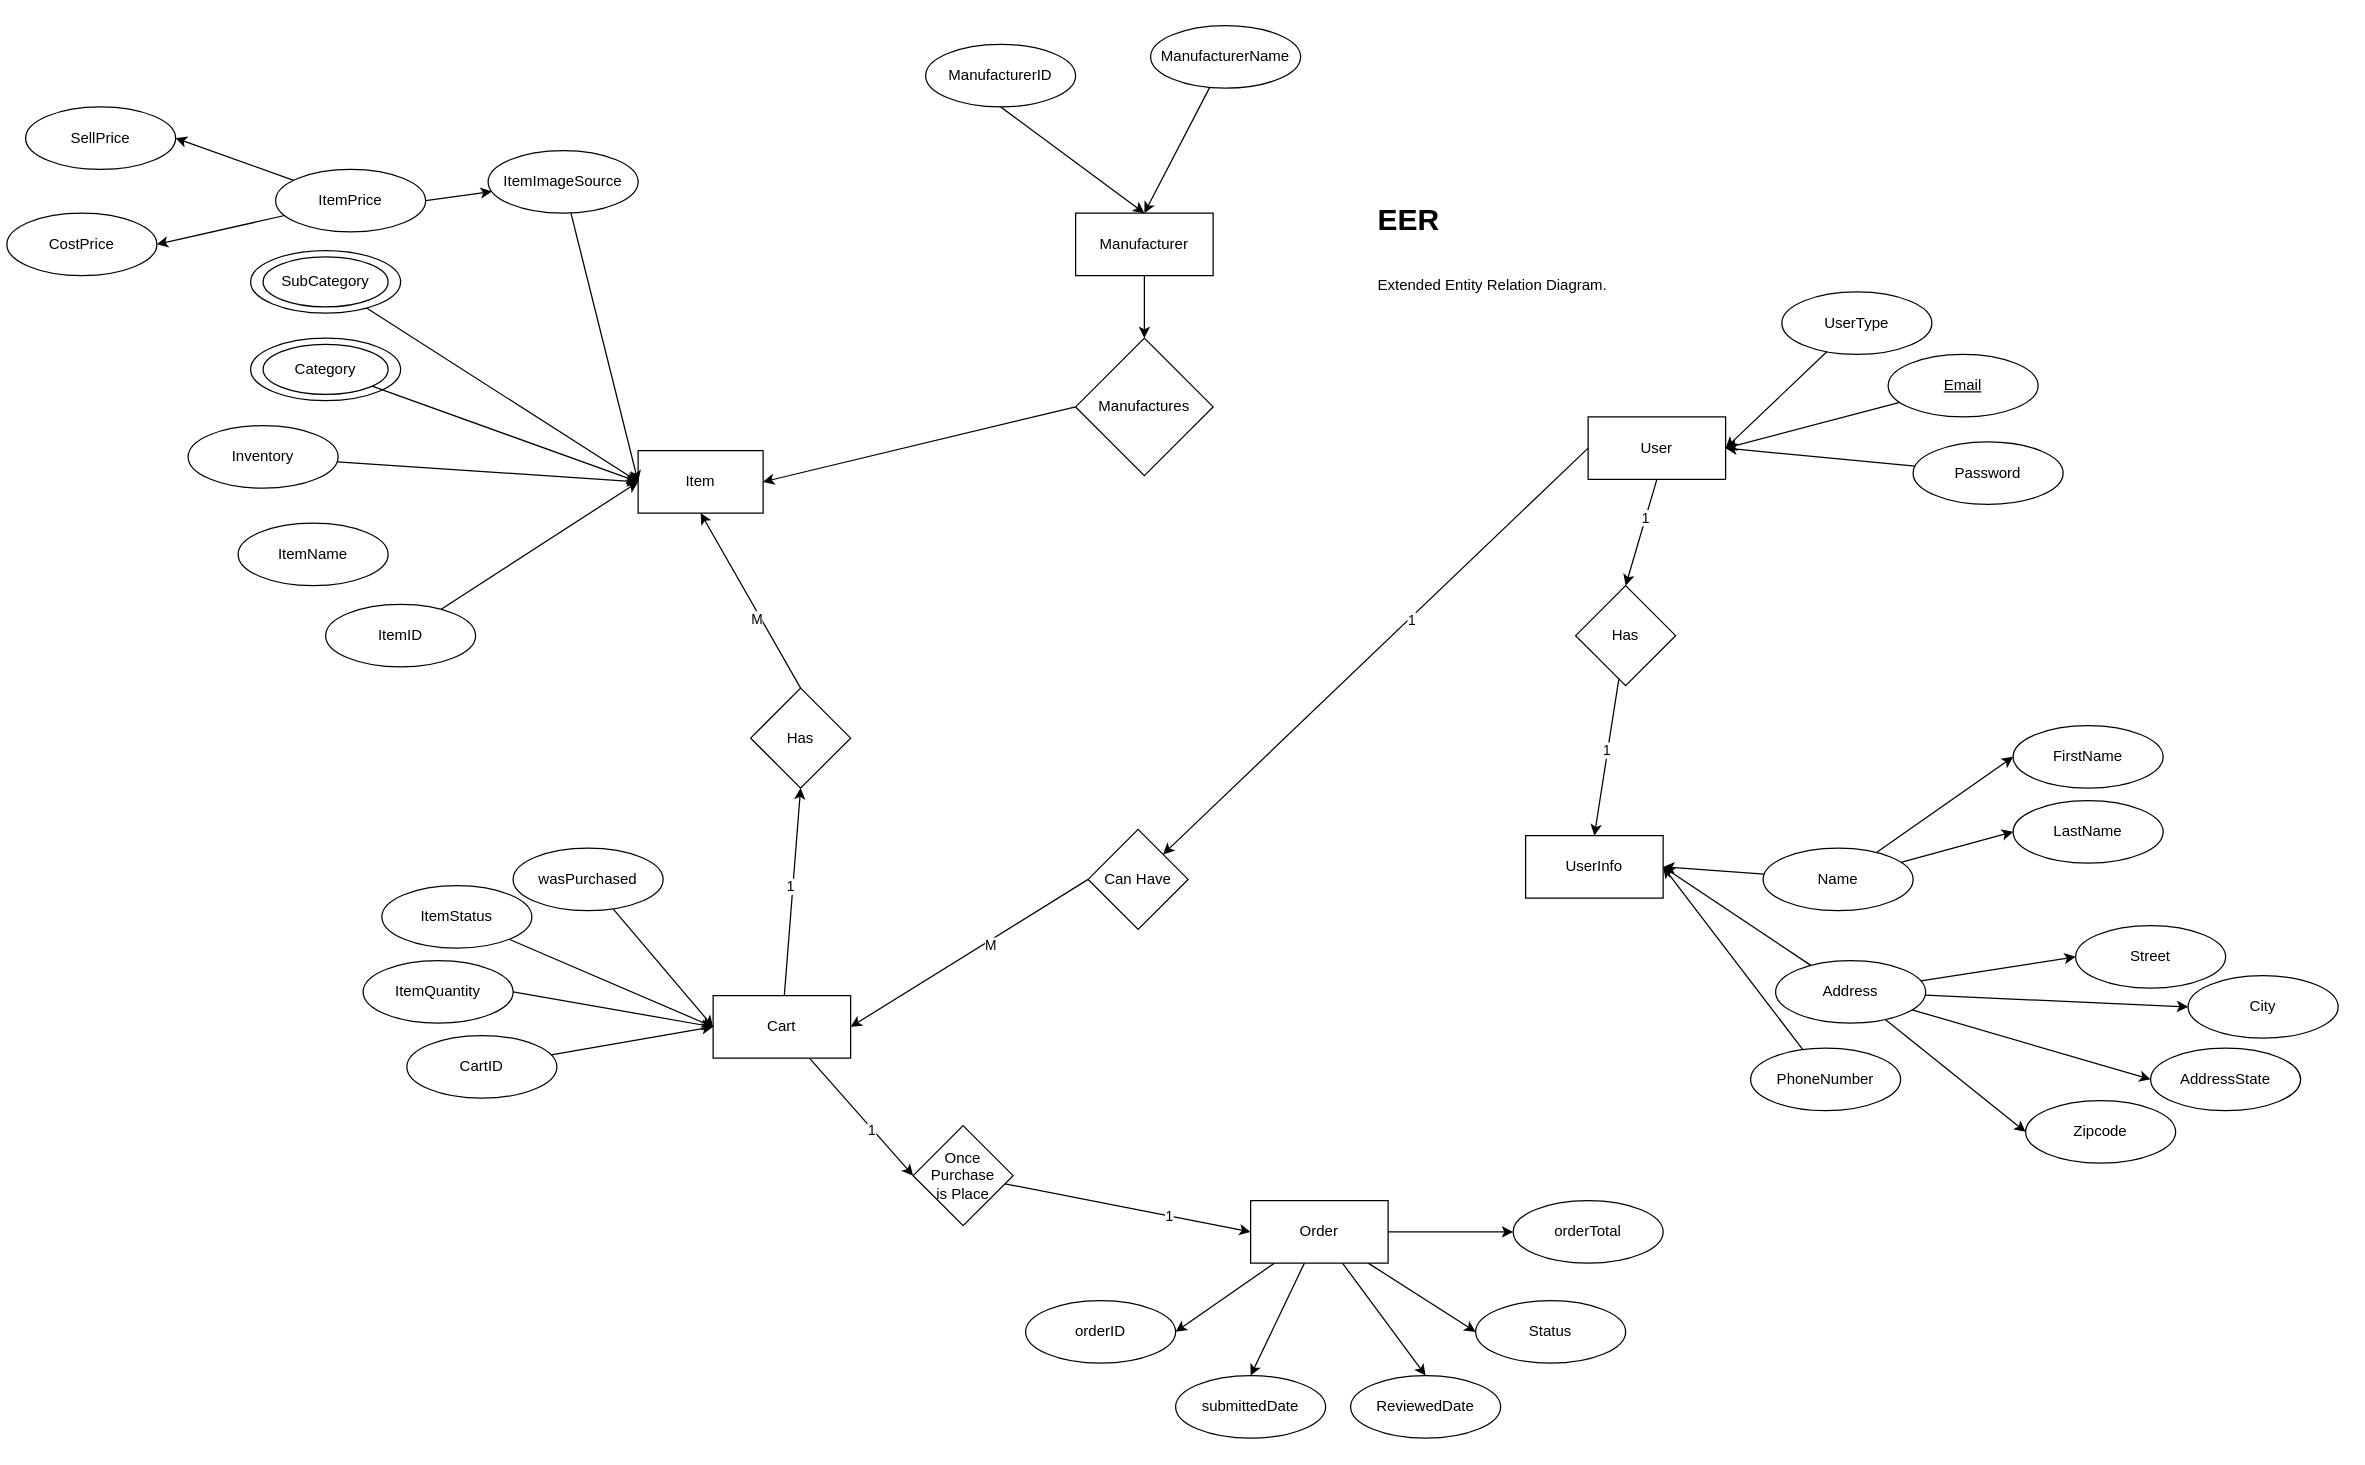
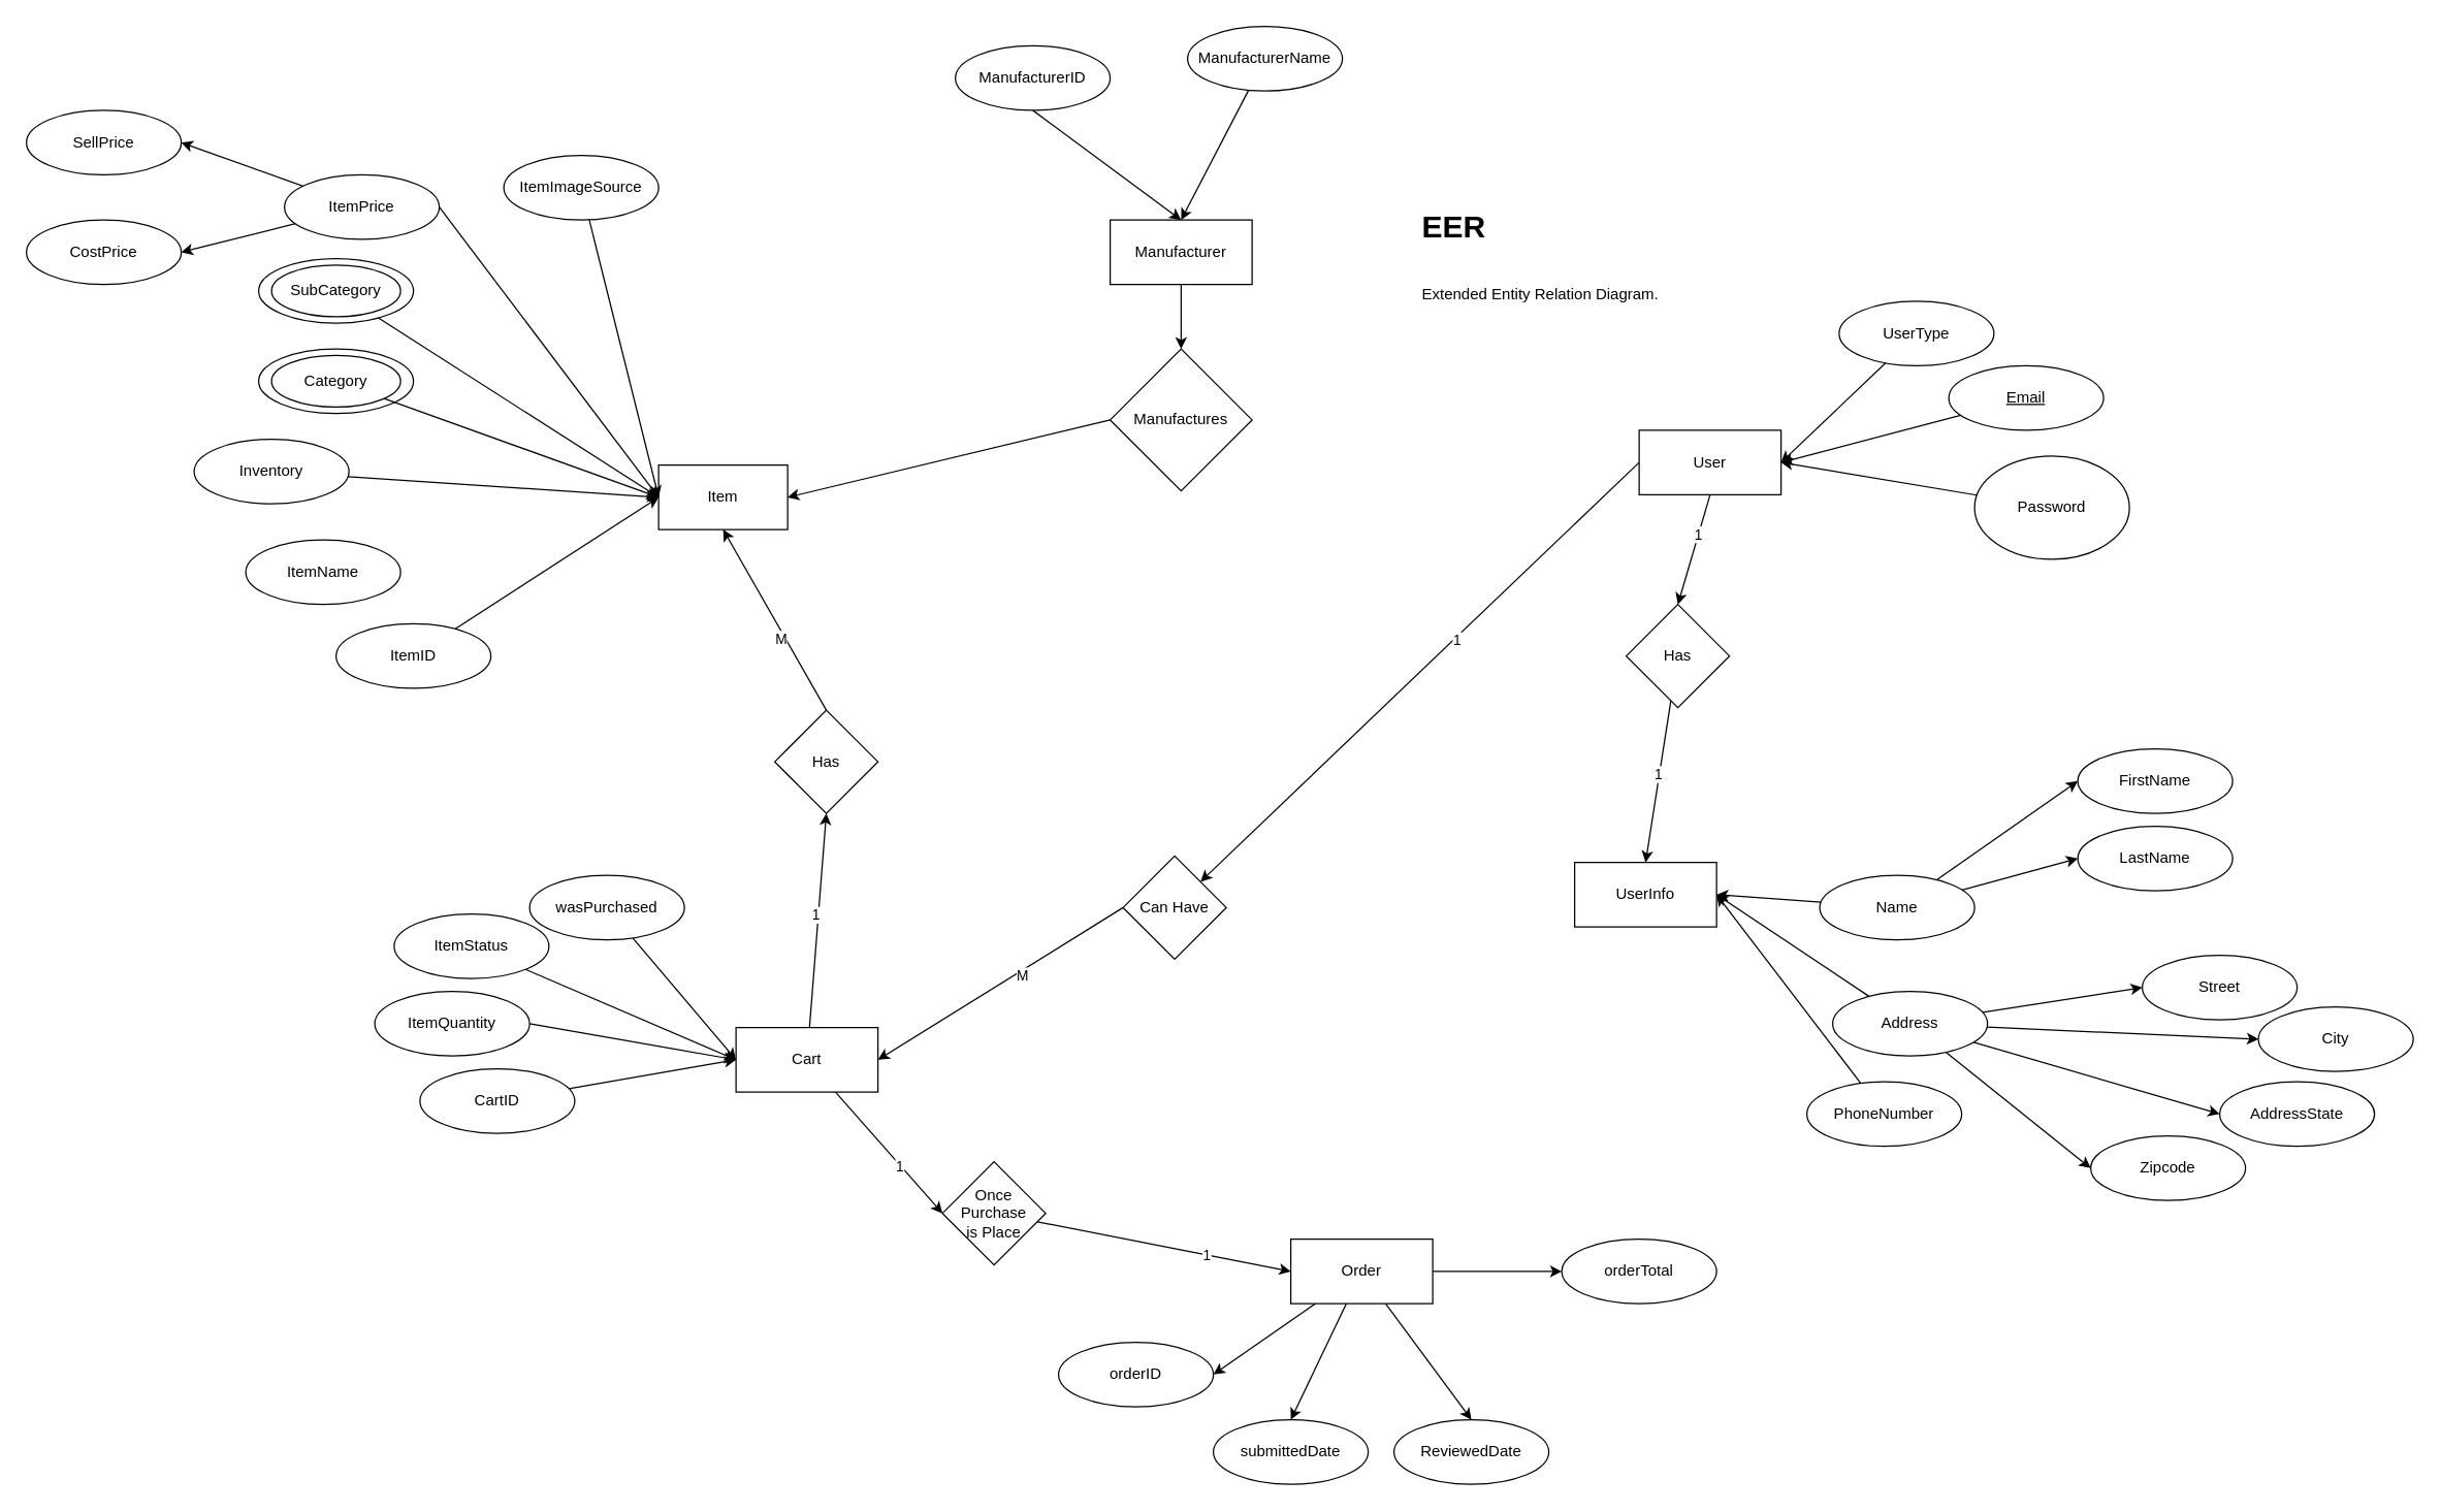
- <mxCell id="19" style="edgeStyle=none;rounded=0;orthogonalLoop=1;jettySize=auto;html=1;exitX=1;exitY=0.5;exitDx=0;exitDy=0;" edge="1" parent="1" source="22" target="81"><mxGeometry relative="1" as="geometry" /></mxCell>
+ <mxCell id="19" style="edgeStyle=none;rounded=0;orthogonalLoop=1;jettySize=auto;html=1;exitX=1;exitY=0.5;exitDx=0;exitDy=0;entryX=0;entryY=0.5;entryDx=0;entryDy=0;" edge="1" parent="1" source="22" target="2"><mxGeometry relative="1" as="geometry" /></mxCell>
- <mxCell id="23" value="CostPrice" style="ellipse;whiteSpace=wrap;html=1;" vertex="1" parent="1"><mxGeometry x="5" y="170" width="120" height="50" as="geometry" /></mxCell>
+ <mxCell id="23" value="CostPrice" style="ellipse;whiteSpace=wrap;html=1;" vertex="1" parent="1"><mxGeometry x="20" y="170" width="120" height="50" as="geometry" /></mxCell>
- <mxCell id="34" value="Password" style="ellipse;whiteSpace=wrap;html=1;movable=1;resizable=1;rotatable=1;deletable=1;editable=1;locked=0;connectable=1;" vertex="1" parent="1"><mxGeometry x="1530" y="353" width="120" height="50" as="geometry" /></mxCell>
+ <mxCell id="34" value="Password" style="ellipse;whiteSpace=wrap;html=1;movable=1;resizable=1;rotatable=1;deletable=1;editable=1;locked=0;connectable=1;" vertex="1" parent="1"><mxGeometry x="1530" y="353" width="120" height="80" as="geometry" /></mxCell>
- <mxCell id="69" style="edgeStyle=none;rounded=0;orthogonalLoop=1;jettySize=auto;html=1;entryX=0;entryY=0.5;entryDx=0;entryDy=0;" edge="1" parent="1" source="71" target="91"><mxGeometry relative="1" as="geometry" /></mxCell>
- <mxCell id="91" value="Status" style="ellipse;whiteSpace=wrap;html=1;movable=1;resizable=1;rotatable=1;deletable=1;editable=1;locked=0;connectable=1;" vertex="1" parent="1"><mxGeometry x="1180" y="1040" width="120" height="50" as="geometry" /></mxCell>
